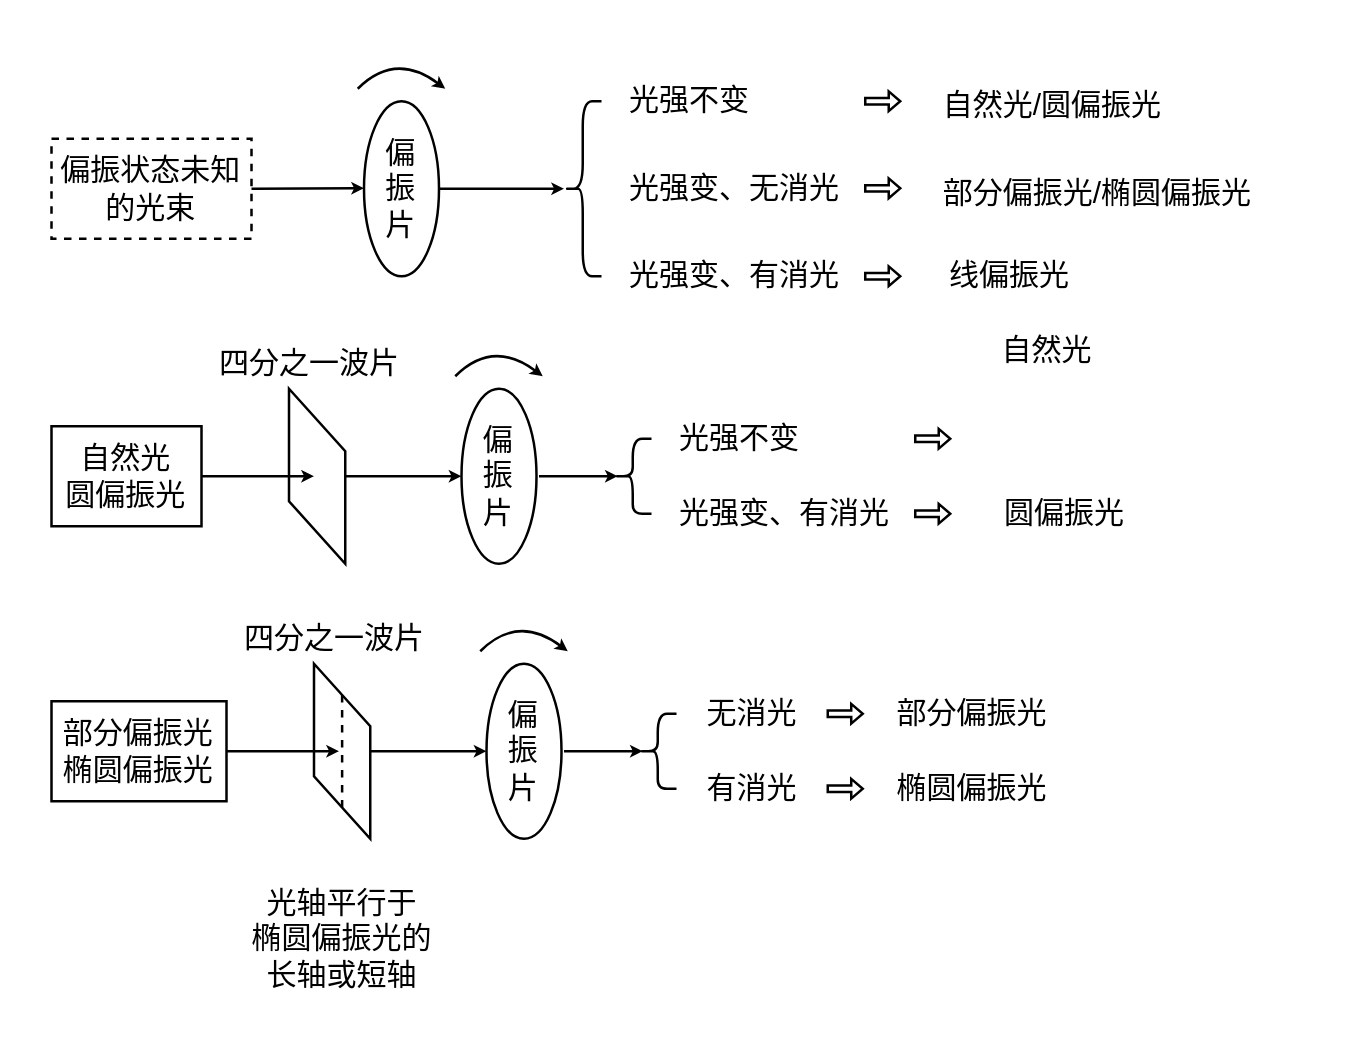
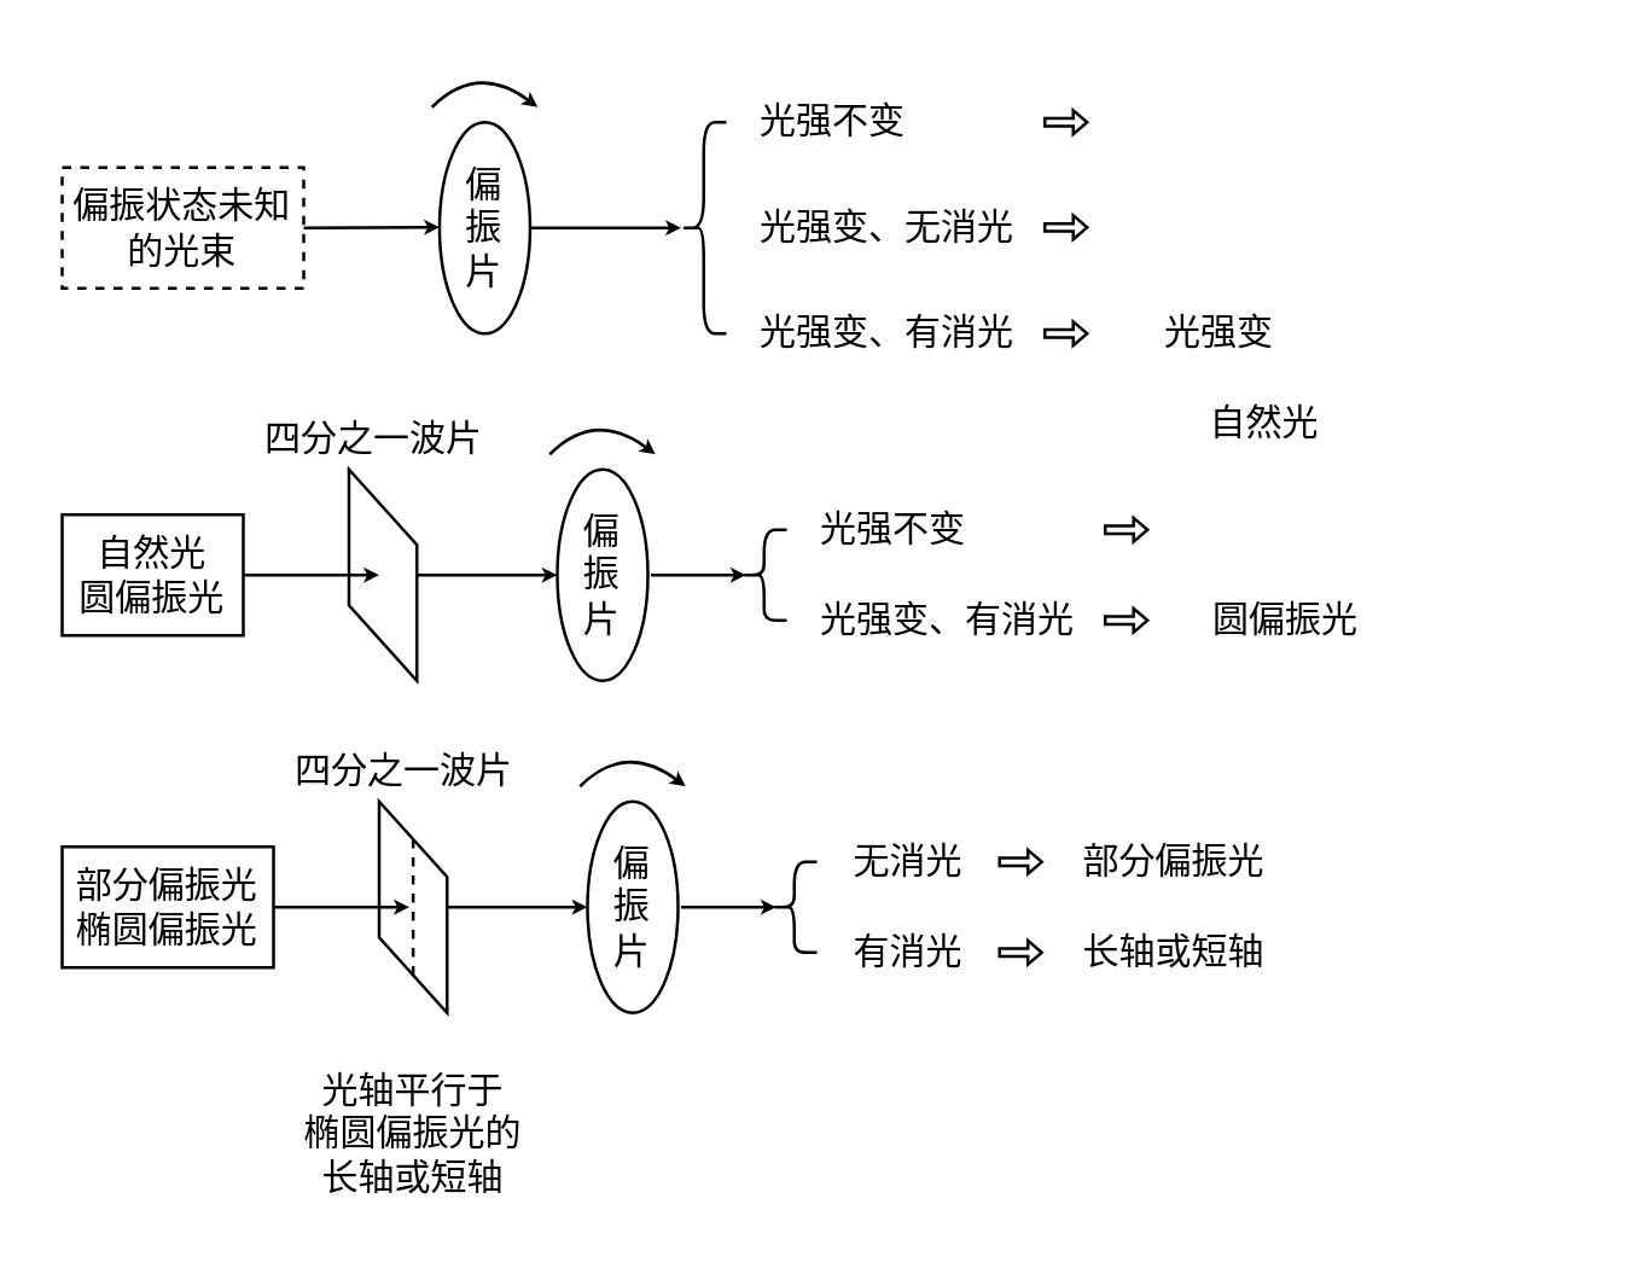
- <mxCell id="12" value="自然光/圆偏振光" style="text;whiteSpace=wrap;html=1;movable=1;resizable=1;rotatable=1;deletable=1;editable=1;connectable=1;" vertex="1" parent="1"><mxGeometry x="375" y="27.5" width="115" height="25" as="geometry" /></mxCell>
- <mxCell id="14" value="部分偏振光/椭圆偏振光" style="text;whiteSpace=wrap;html=1;strokeColor=none;movable=1;resizable=1;rotatable=1;deletable=1;editable=1;connectable=1;" vertex="1" parent="1"><mxGeometry x="375" y="62.5" width="150" height="25" as="geometry" /></mxCell>
- <mxCell id="16" value="线偏振光" style="text;html=1;align=center;verticalAlign=middle;resizable=1;points=[];autosize=1;strokeColor=none;fillColor=none;movable=1;rotatable=1;deletable=1;editable=1;connectable=1;" vertex="1" parent="1"><mxGeometry x="375" y="100" width="55" height="20" as="geometry" /></mxCell>
+ <mxCell id="16" value="光强变" style="text;html=1;align=center;verticalAlign=middle;resizable=1;points=[];autosize=1;strokeColor=none;fillColor=none;movable=1;rotatable=1;deletable=1;editable=1;connectable=1;" vertex="1" parent="1"><mxGeometry x="375" y="100" width="55" height="20" as="geometry" /></mxCell>
- <mxCell id="45" value="椭圆偏振光" style="text;html=1;align=center;verticalAlign=middle;resizable=0;points=[];autosize=1;strokeColor=none;fillColor=none;" vertex="1" parent="1"><mxGeometry x="350" y="305" width="75" height="20" as="geometry" /></mxCell>
+ <mxCell id="45" value="长轴或短轴" style="text;html=1;align=center;verticalAlign=middle;resizable=0;points=[];autosize=1;strokeColor=none;fillColor=none;" vertex="1" parent="1"><mxGeometry x="350" y="305" width="75" height="20" as="geometry" /></mxCell>
